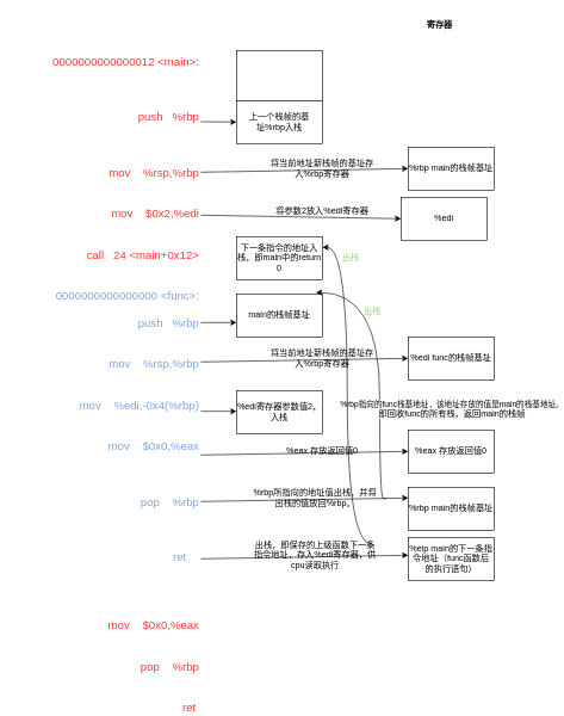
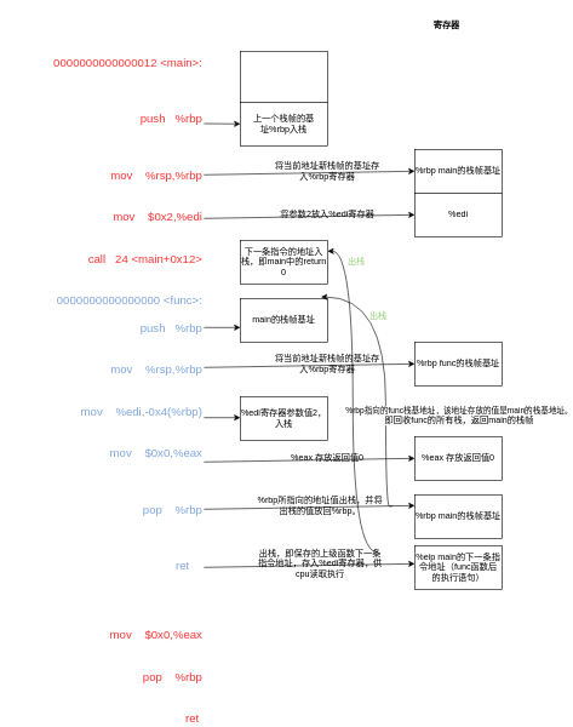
- <mxCell id="10" value="%edi" style="rounded=0;whiteSpace=wrap;html=1;" vertex="1" parent="1"><mxGeometry x="560" y="275" width="120" height="60" as="geometry" /></mxCell>
+ <mxCell id="10" value="%edi" style="rounded=0;whiteSpace=wrap;html=1;" vertex="1" parent="1"><mxGeometry x="570" y="265" width="120" height="60" as="geometry" /></mxCell>
- <mxCell id="14" value="%edi func的栈帧基址" style="rounded=0;whiteSpace=wrap;html=1;" vertex="1" parent="1"><mxGeometry x="570" y="470" width="120" height="60" as="geometry" /></mxCell>
+ <mxCell id="14" value="%rbp func的栈帧基址" style="rounded=0;whiteSpace=wrap;html=1;" vertex="1" parent="1"><mxGeometry x="570" y="470" width="120" height="60" as="geometry" /></mxCell>
